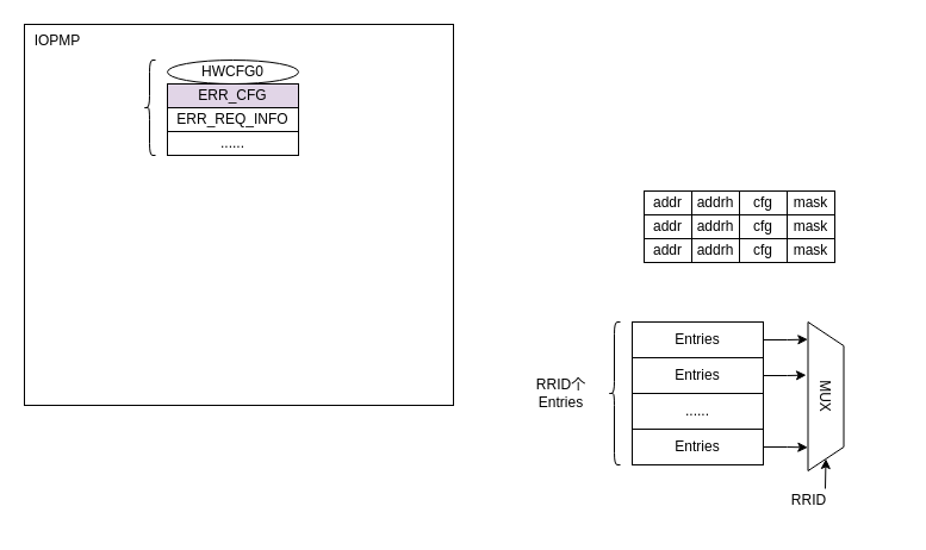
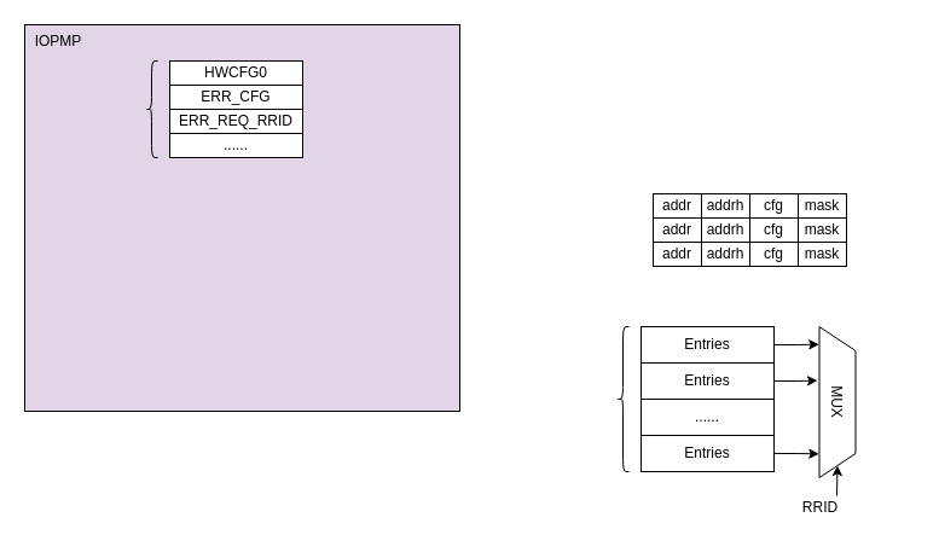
- <mxCell id="4" value="HWCFG0" style="ellipse;whiteSpace=wrap;html=1;" vertex="1" parent="3"><mxGeometry x="110" width="110" height="20" as="geometry" /></mxCell>
+ <mxCell id="4" value="HWCFG0" style="rounded=0;whiteSpace=wrap;html=1;" vertex="1" parent="3"><mxGeometry x="110" width="110" height="20" as="geometry" /></mxCell>
- <mxCell id="5" value="ERR_CFG" style="rounded=0;whiteSpace=wrap;html=1;fillColor=#e1d5e7;" vertex="1" parent="3"><mxGeometry x="110" y="20" width="110" height="20" as="geometry" /></mxCell>
+ <mxCell id="5" value="ERR_CFG" style="rounded=0;whiteSpace=wrap;html=1;" vertex="1" parent="3"><mxGeometry x="110" y="20" width="110" height="20" as="geometry" /></mxCell>
- <mxCell id="6" value="ERR_REQ_INFO" style="rounded=0;whiteSpace=wrap;html=1;" vertex="1" parent="3"><mxGeometry x="110" y="40" width="110" height="20" as="geometry" /></mxCell>
+ <mxCell id="6" value="ERR_REQ_RRID" style="rounded=0;whiteSpace=wrap;html=1;" vertex="1" parent="3"><mxGeometry x="110" y="40" width="110" height="20" as="geometry" /></mxCell>
- <mxCell id="2" value="&amp;nbsp; IOPMP" style="rounded=0;whiteSpace=wrap;html=1;align=left;verticalAlign=top;" vertex="1" parent="1"><mxGeometry x="20" y="20" width="360" height="320" as="geometry" /></mxCell>
+ <mxCell id="2" value="&amp;nbsp; IOPMP" style="rounded=0;whiteSpace=wrap;html=1;align=left;verticalAlign=top;fillColor=#e1d5e7;" vertex="1" parent="1"><mxGeometry x="20" y="20" width="360" height="320" as="geometry" /></mxCell>
- <mxCell id="35" value="RRID个&lt;div&gt;Entries&lt;/div&gt;" style="text;html=1;align=center;verticalAlign=middle;resizable=0;points=[];autosize=1;strokeColor=none;fillColor=none;" vertex="1" parent="24"><mxGeometry y="40" width="60" height="40" as="geometry" /></mxCell>
